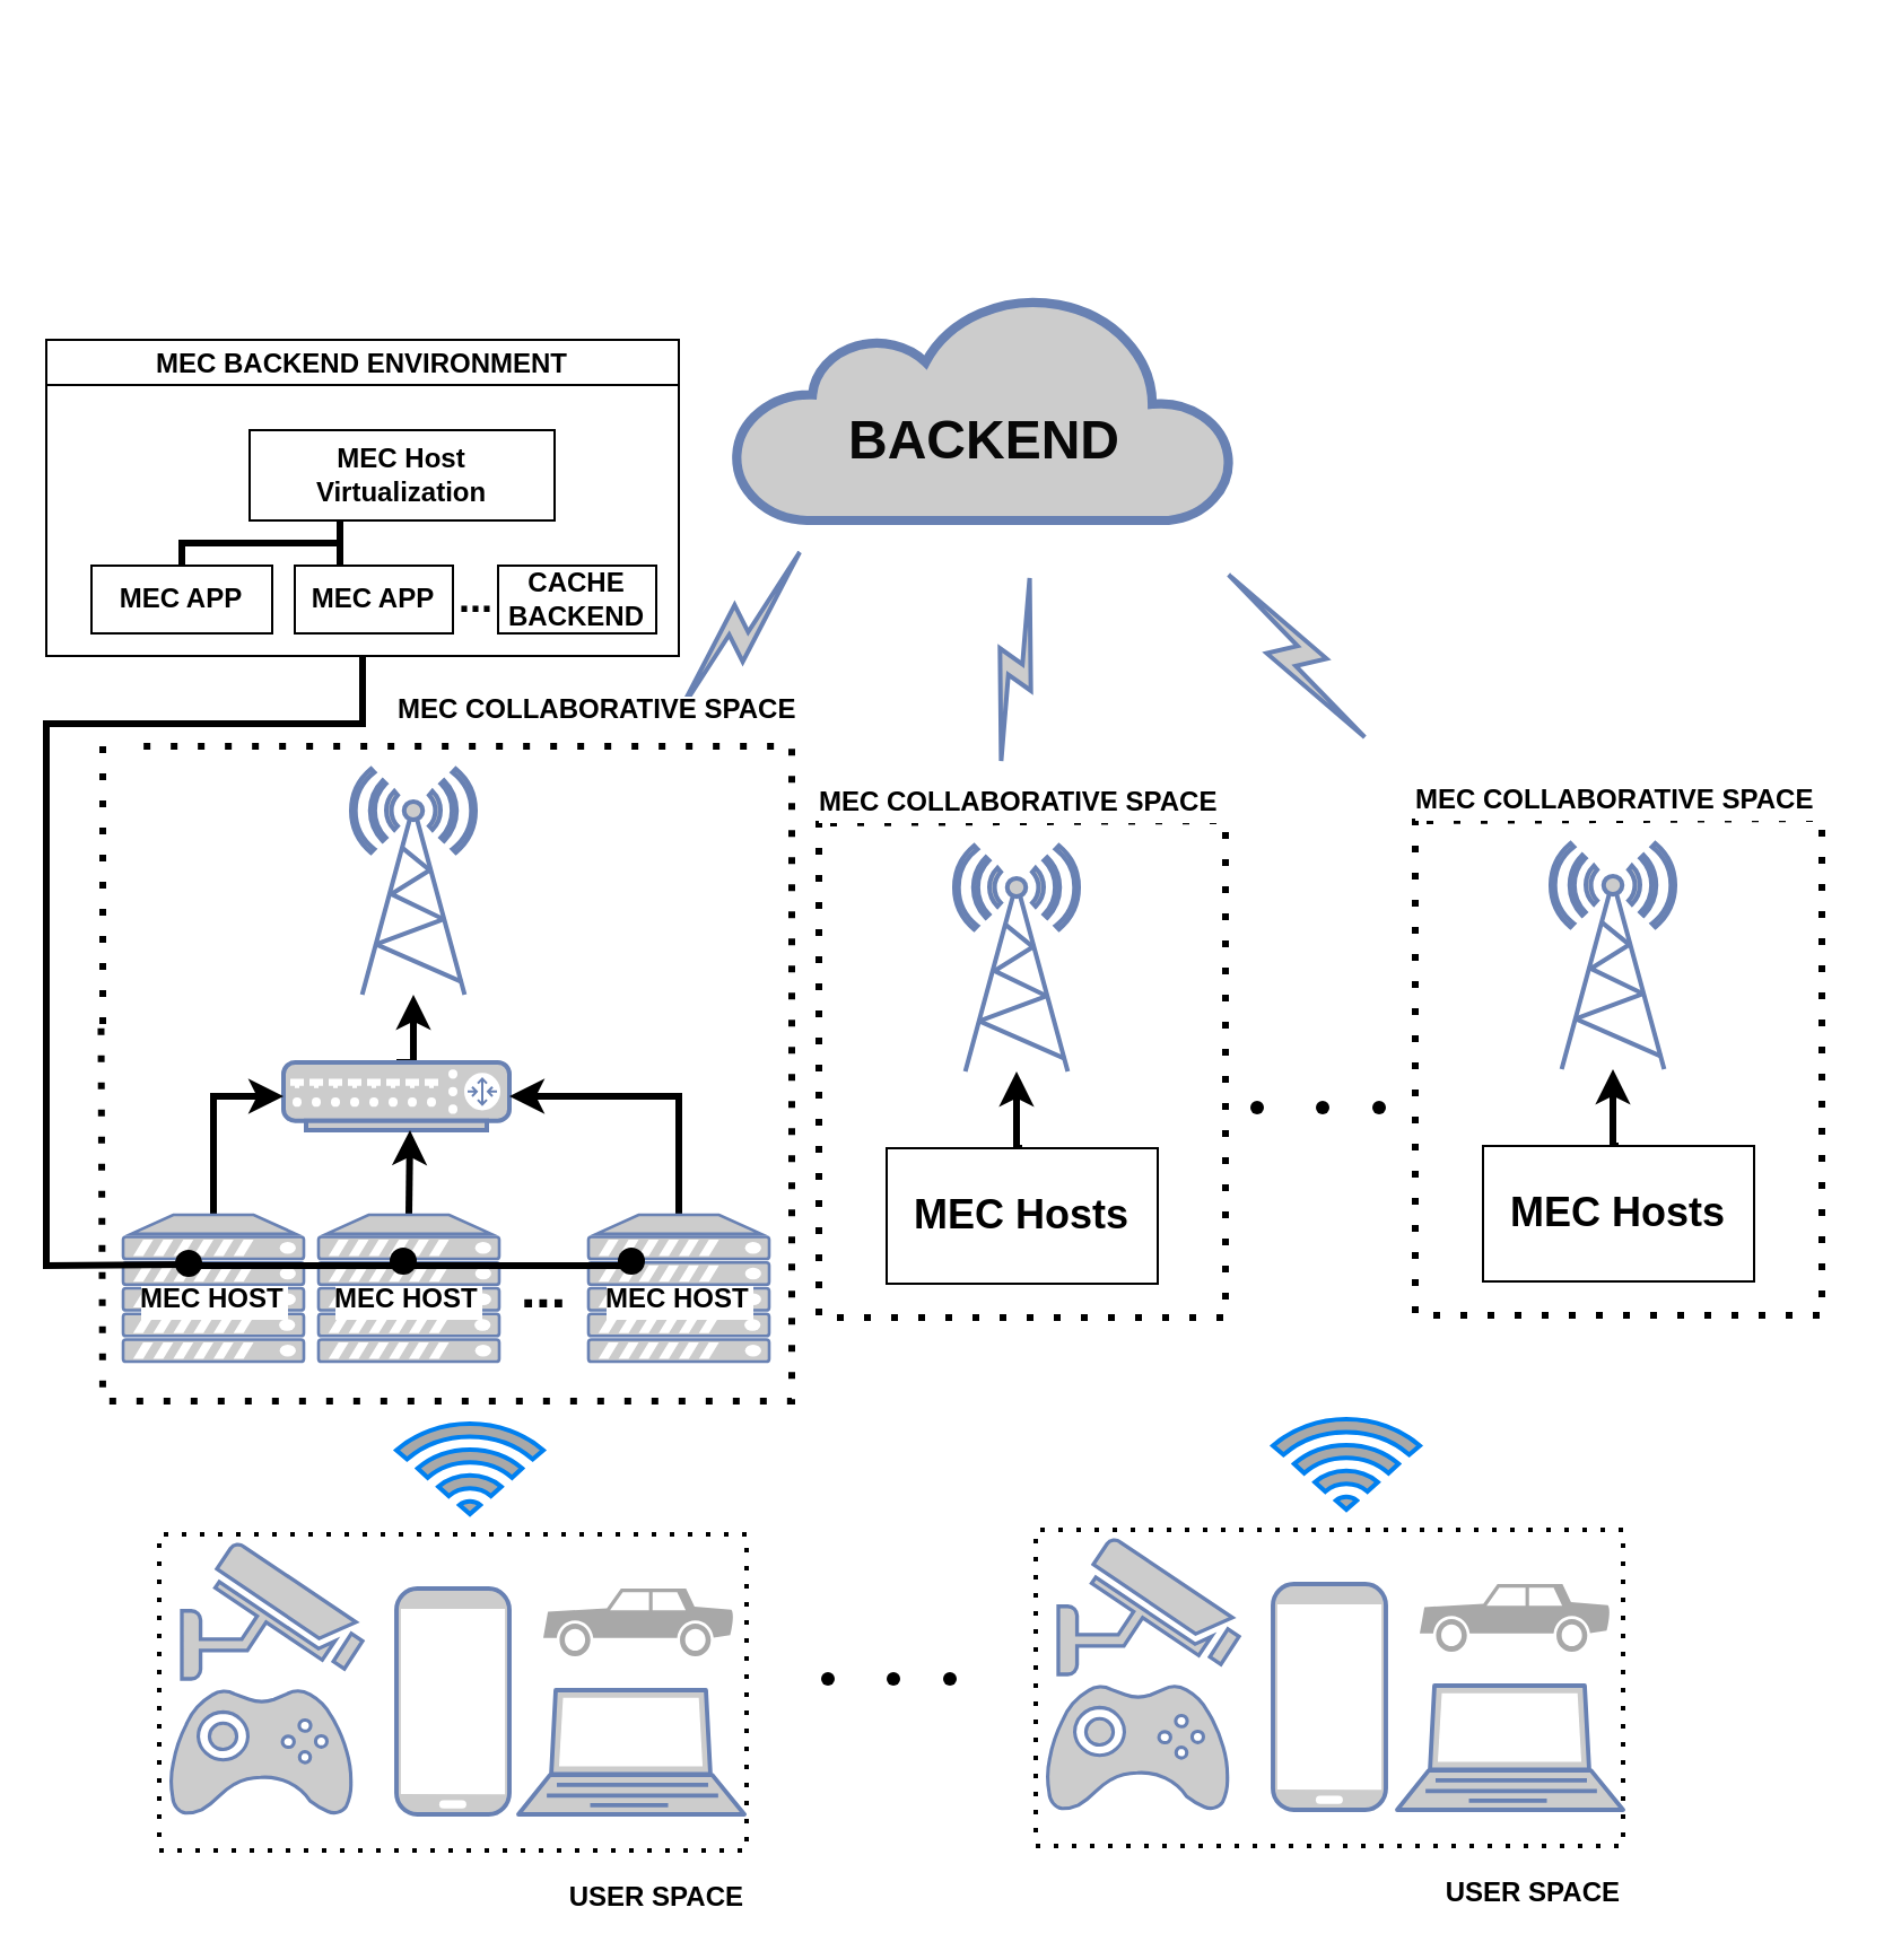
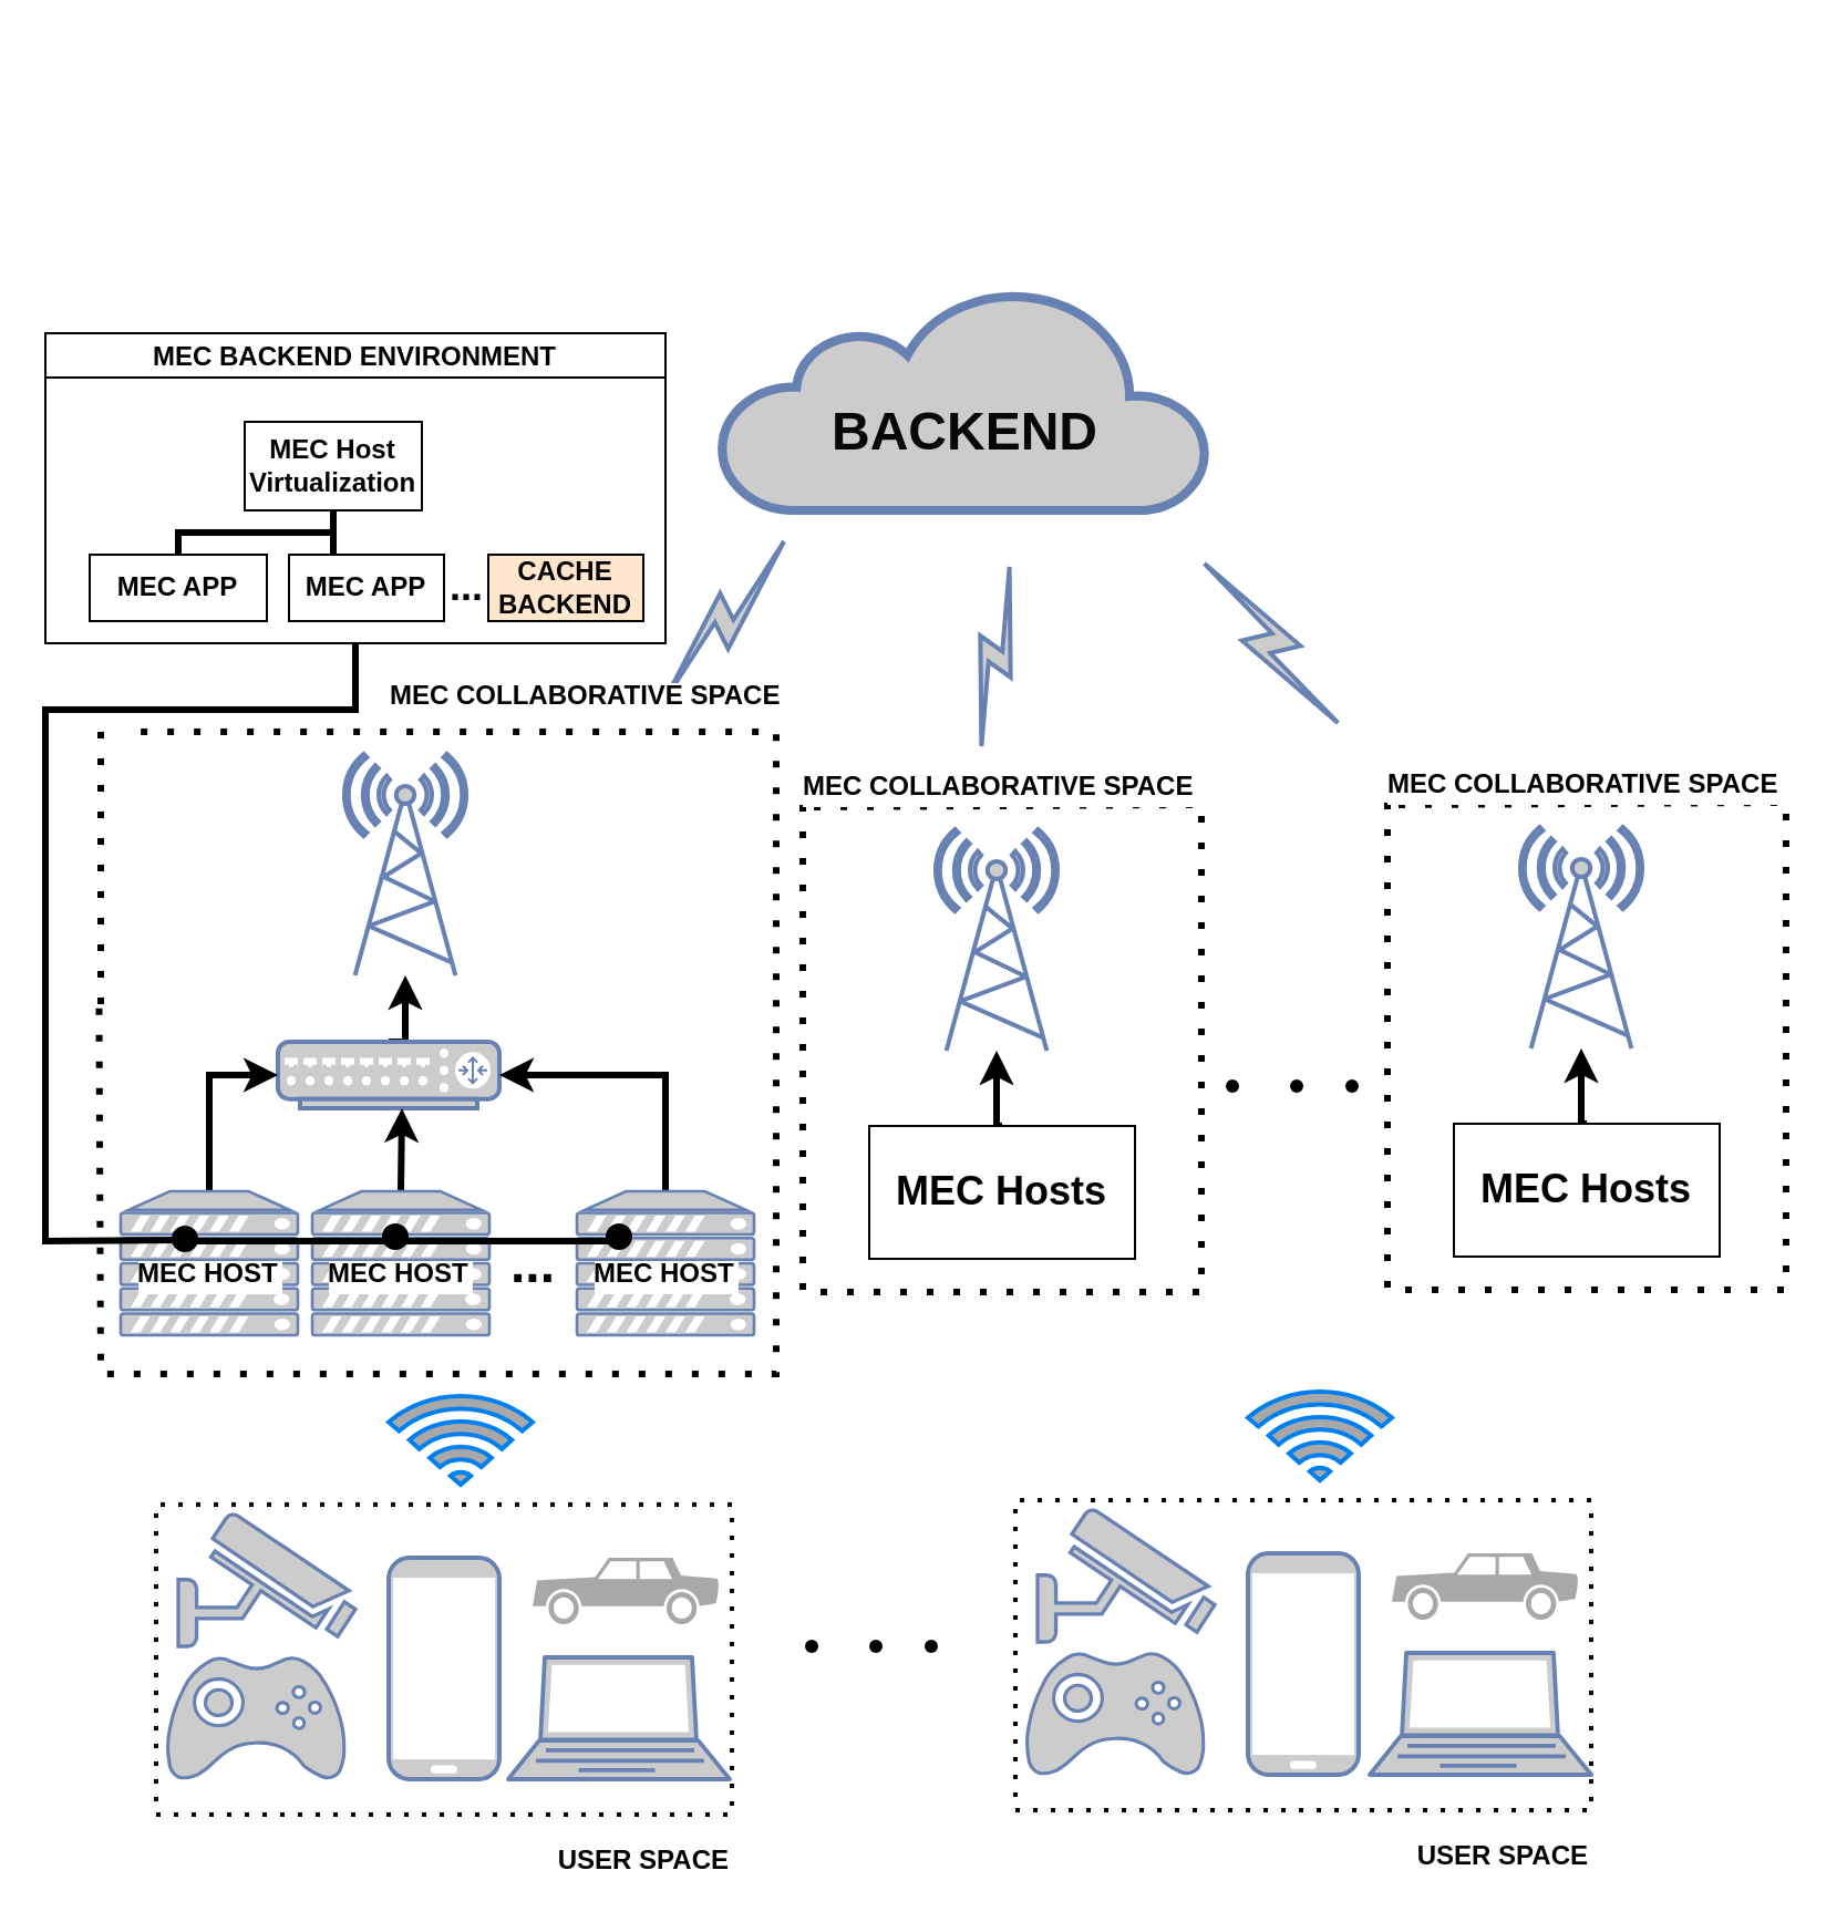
- <mxCell id="17" value="&lt;b&gt;MEC Host&lt;br&gt;Virtualization&lt;/b&gt;" style="whiteSpace=wrap;html=1;align=center;treeFolding=1;treeMoving=1;newEdgeStyle={&quot;edgeStyle&quot;:&quot;elbowEdgeStyle&quot;,&quot;startArrow&quot;:&quot;none&quot;,&quot;endArrow&quot;:&quot;none&quot;};fillColor=#FFFFFF;" parent="14" vertex="1"><mxGeometry x="90" y="40" width="135" height="40" as="geometry" /></mxCell>
+ <mxCell id="17" value="&lt;b&gt;MEC Host&lt;br&gt;Virtualization&lt;/b&gt;" style="whiteSpace=wrap;html=1;align=center;treeFolding=1;treeMoving=1;newEdgeStyle={&quot;edgeStyle&quot;:&quot;elbowEdgeStyle&quot;,&quot;startArrow&quot;:&quot;none&quot;,&quot;endArrow&quot;:&quot;none&quot;};fillColor=#FFFFFF;" parent="14" vertex="1"><mxGeometry x="90" y="40" width="80" height="40" as="geometry" /></mxCell>
- <mxCell id="20" value="&lt;b&gt;CACHE BACKEND&lt;/b&gt;" style="whiteSpace=wrap;html=1;align=center;verticalAlign=middle;treeFolding=1;treeMoving=1;newEdgeStyle={&quot;edgeStyle&quot;:&quot;elbowEdgeStyle&quot;,&quot;startArrow&quot;:&quot;none&quot;,&quot;endArrow&quot;:&quot;none&quot;};fillColor=#FFFFFF;" parent="14" vertex="1"><mxGeometry x="200" y="100" width="70" height="30" as="geometry" /></mxCell>
+ <mxCell id="20" value="&lt;b&gt;CACHE BACKEND&lt;/b&gt;" style="whiteSpace=wrap;html=1;align=center;verticalAlign=middle;treeFolding=1;treeMoving=1;newEdgeStyle={&quot;edgeStyle&quot;:&quot;elbowEdgeStyle&quot;,&quot;startArrow&quot;:&quot;none&quot;,&quot;endArrow&quot;:&quot;none&quot;};fillColor=#ffe6cc;" parent="14" vertex="1"><mxGeometry x="200" y="100" width="70" height="30" as="geometry" /></mxCell>
